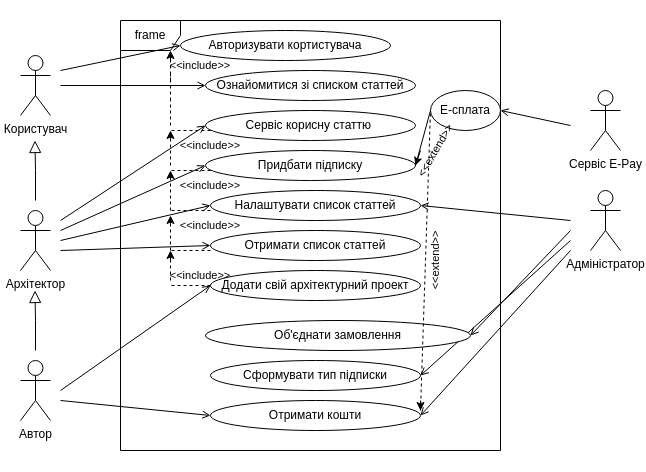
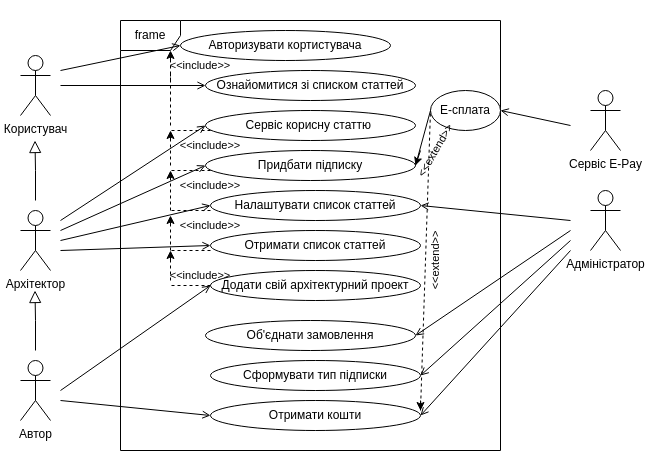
- <mxCell id="13" value="Об'єднати замовлення" style="ellipse;whiteSpace=wrap;html=1;" vertex="1" parent="1"><mxGeometry x="205" y="320" width="265" height="30" as="geometry" /></mxCell>
+ <mxCell id="13" value="Об'єднати замовлення" style="ellipse;whiteSpace=wrap;html=1;" vertex="1" parent="1"><mxGeometry x="205" y="320" width="210" height="30" as="geometry" /></mxCell>
